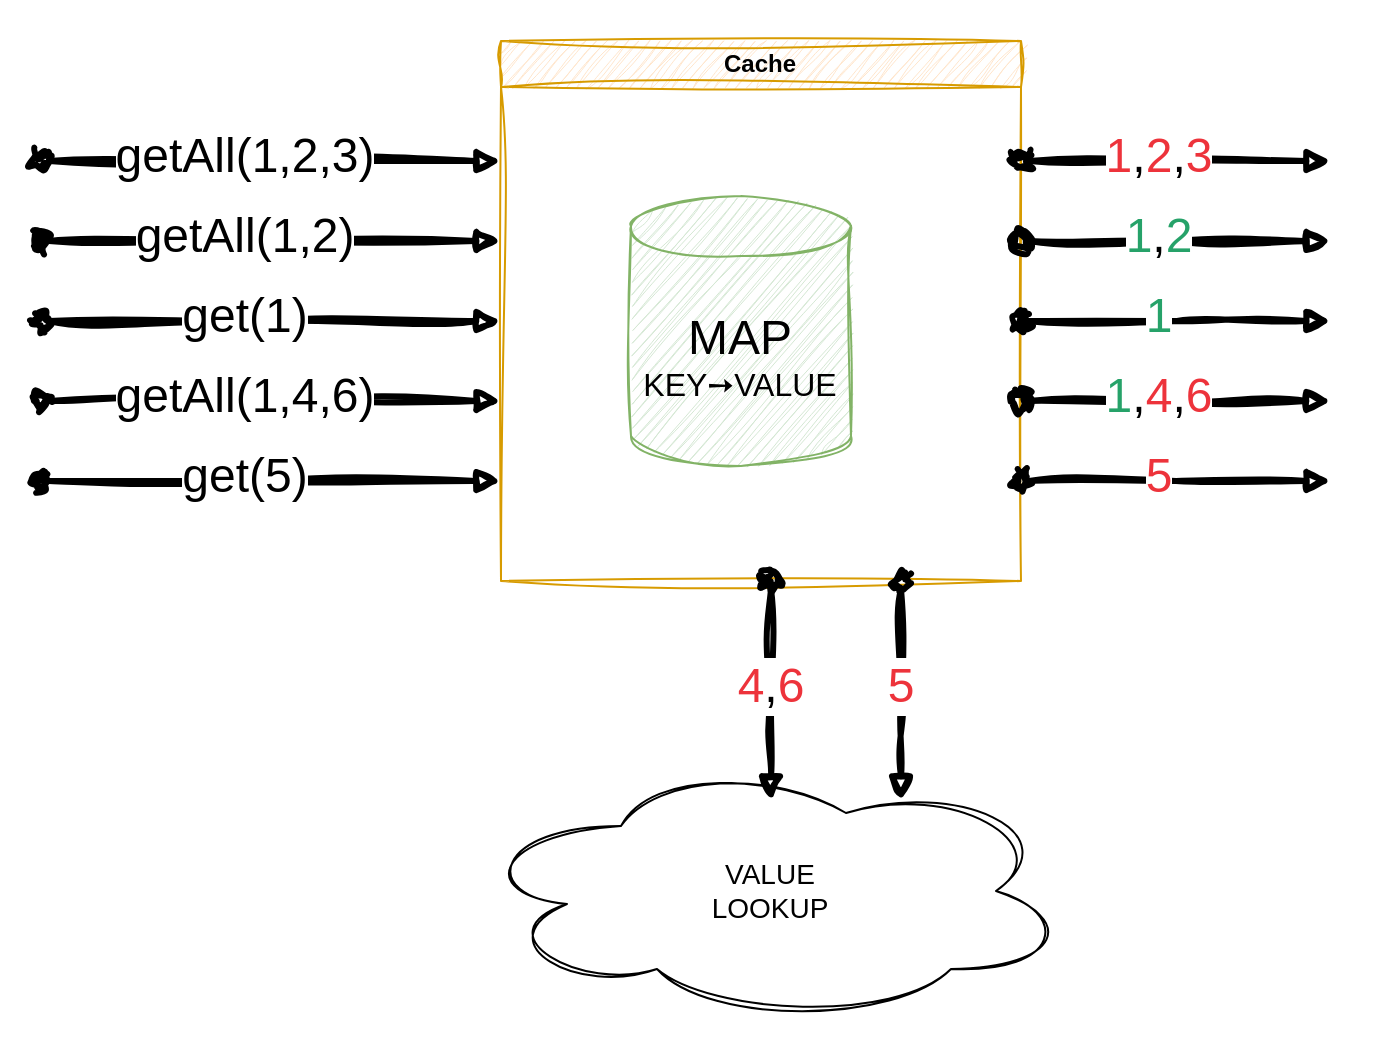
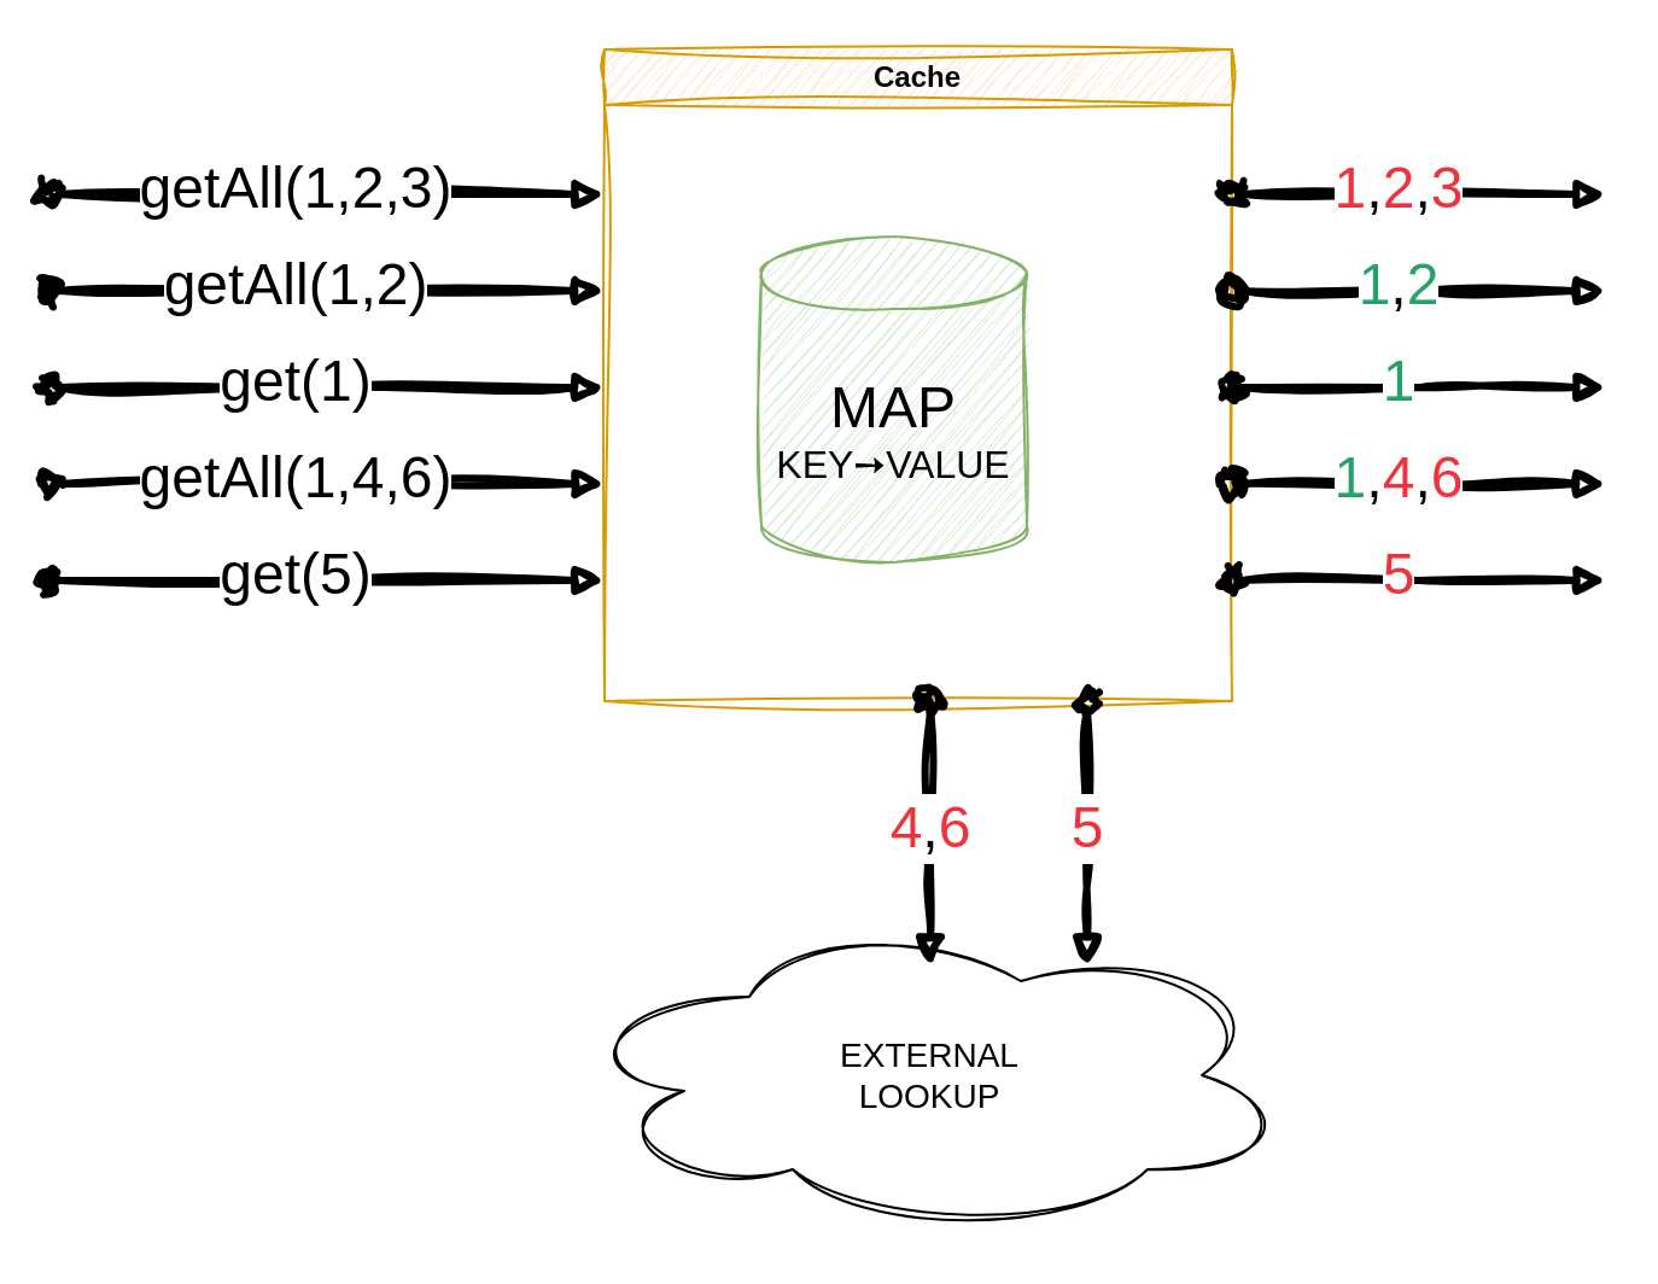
- <mxCell id="9" value="VALUE&lt;br&gt;LOOKUP" style="ellipse;shape=cloud;whiteSpace=wrap;html=1;fontSize=14;sketch=1;curveFitting=1;jiggle=2;" parent="1" vertex="1"><mxGeometry x="235" y="380" width="300" height="130" as="geometry" /></mxCell>
+ <mxCell id="9" value="EXTERNAL&lt;br&gt;LOOKUP" style="ellipse;shape=cloud;whiteSpace=wrap;html=1;fontSize=14;sketch=1;curveFitting=1;jiggle=2;" parent="1" vertex="1"><mxGeometry x="235" y="380" width="300" height="130" as="geometry" /></mxCell>
